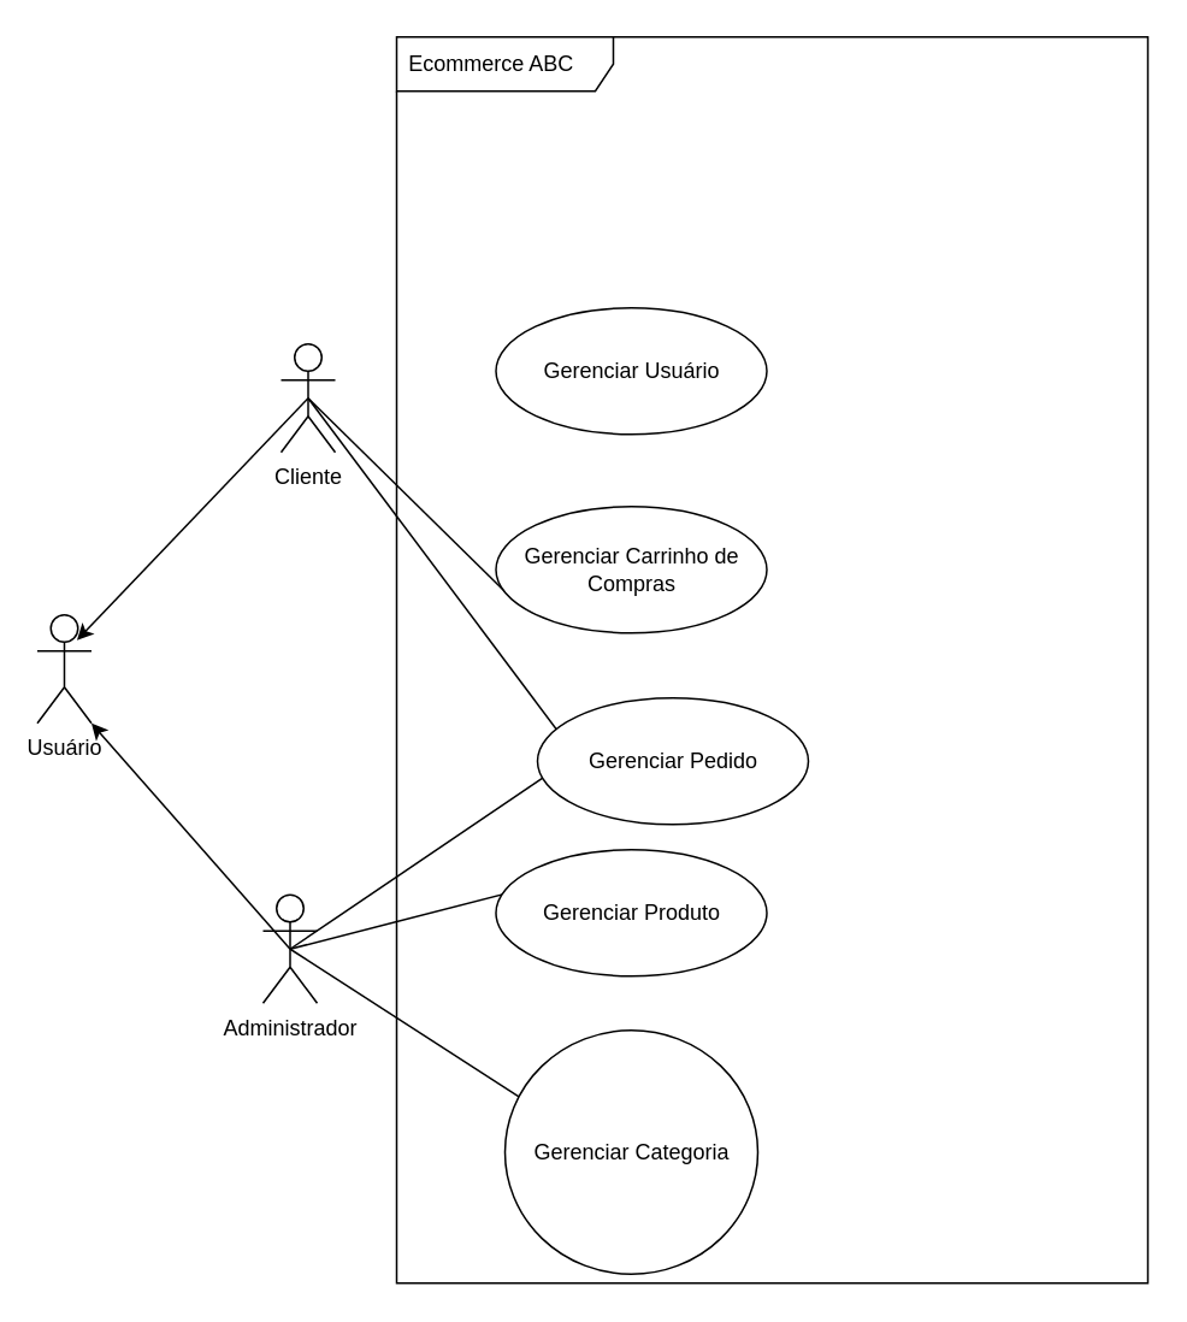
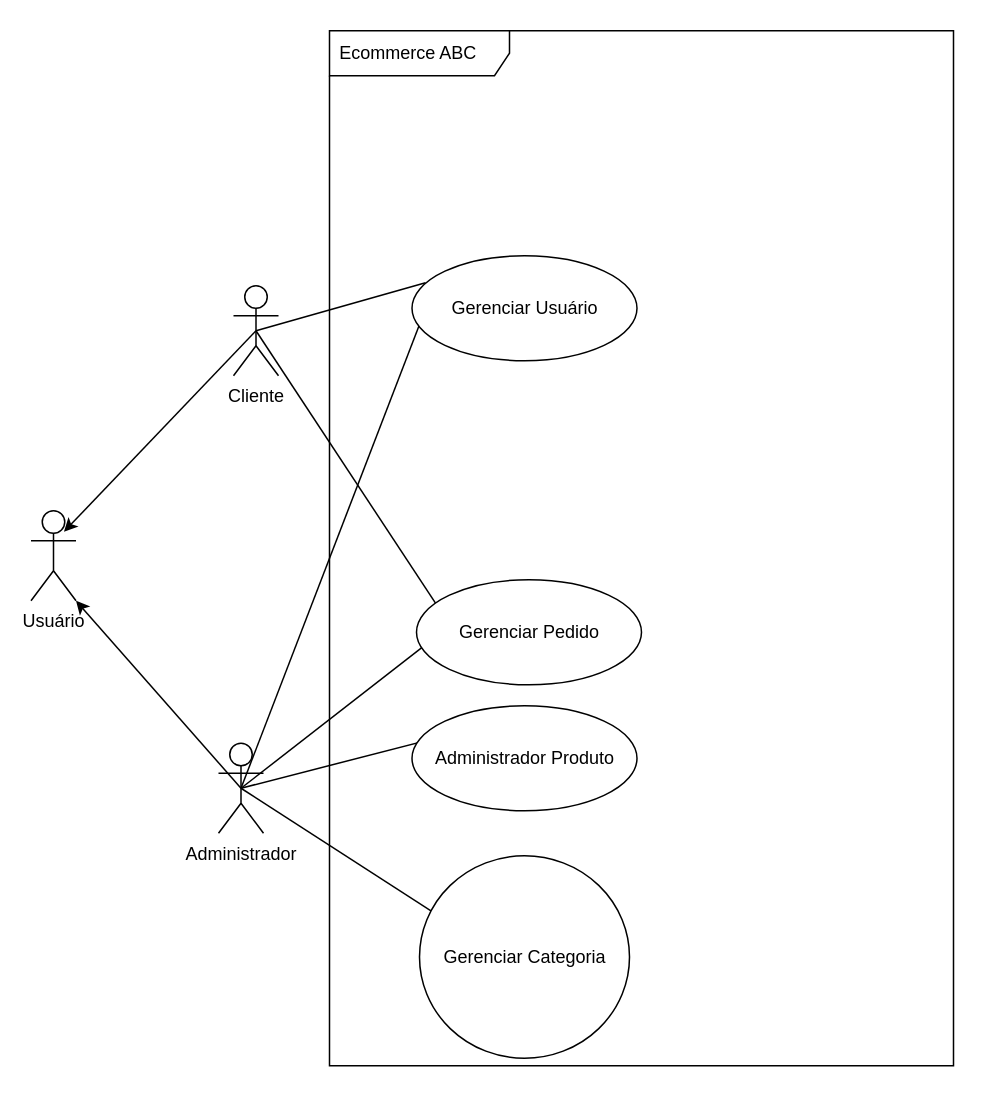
+ <mxCell id="4" style="edgeStyle=none;html=1;exitX=0.5;exitY=0.5;exitDx=0;exitDy=0;exitPerimeter=0;entryX=0.06;entryY=0.257;entryDx=0;entryDy=0;entryPerimeter=0;endArrow=none;endFill=0;" parent="1" source="7" target="19" edge="1"><mxGeometry relative="1" as="geometry" /></mxCell>
- <mxCell id="5" style="edgeStyle=none;html=1;exitX=0.5;exitY=0.5;exitDx=0;exitDy=0;exitPerimeter=0;entryX=0.053;entryY=0.714;entryDx=0;entryDy=0;entryPerimeter=0;endArrow=none;endFill=0;" parent="1" source="7" target="18" edge="1"><mxGeometry relative="1" as="geometry" /></mxCell>
+ <mxCell id="9" style="edgeStyle=none;html=1;exitX=0.5;exitY=0.5;exitDx=0;exitDy=0;exitPerimeter=0;entryX=0.033;entryY=0.657;entryDx=0;entryDy=0;entryPerimeter=0;endArrow=none;endFill=0;" parent="1" source="13" target="19" edge="1"><mxGeometry relative="1" as="geometry" /></mxCell>
- <mxCell id="18" value="Gerenciar Carrinho de&lt;br&gt;Compras" style="shape=ellipse;container=1;horizontal=1;horizontalStack=0;resizeParent=1;resizeParentMax=0;resizeLast=0;html=1;dashed=0;collapsible=0;" parent="1" vertex="1"><mxGeometry x="274" y="280" width="150" height="70" as="geometry" /></mxCell>
- <mxCell id="17" value="Gerenciar Pedido" style="shape=ellipse;container=1;horizontal=1;horizontalStack=0;resizeParent=1;resizeParentMax=0;resizeLast=0;html=1;dashed=0;collapsible=0;" parent="1" vertex="1"><mxGeometry x="297" y="386" width="150" height="70" as="geometry" /></mxCell>
+ <mxCell id="17" value="Gerenciar Pedido" style="shape=ellipse;container=1;horizontal=1;horizontalStack=0;resizeParent=1;resizeParentMax=0;resizeLast=0;html=1;dashed=0;collapsible=0;" parent="1" vertex="1"><mxGeometry x="277" y="386" width="150" height="70" as="geometry" /></mxCell>
- <mxCell id="15" value="Gerenciar Produto" style="shape=ellipse;container=1;horizontal=1;horizontalStack=0;resizeParent=1;resizeParentMax=0;resizeLast=0;html=1;dashed=0;collapsible=0;" parent="1" vertex="1"><mxGeometry x="274" y="470" width="150" height="70" as="geometry" /></mxCell>
+ <mxCell id="15" value="Administrador Produto" style="shape=ellipse;container=1;horizontal=1;horizontalStack=0;resizeParent=1;resizeParentMax=0;resizeLast=0;html=1;dashed=0;collapsible=0;" parent="1" vertex="1"><mxGeometry x="274" y="470" width="150" height="70" as="geometry" /></mxCell>
